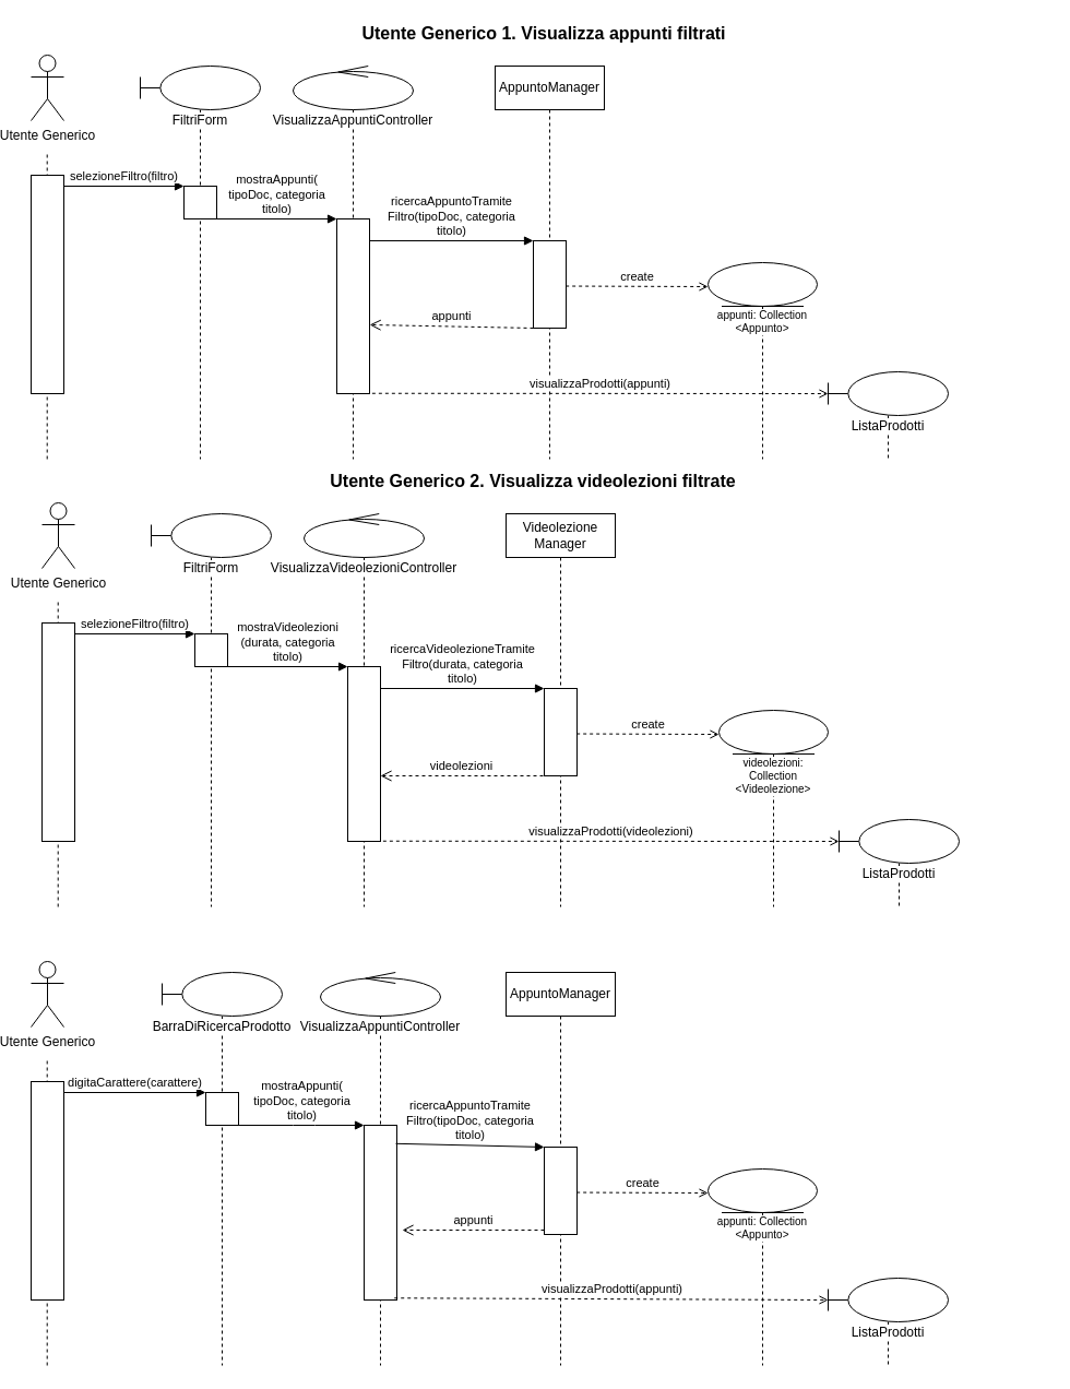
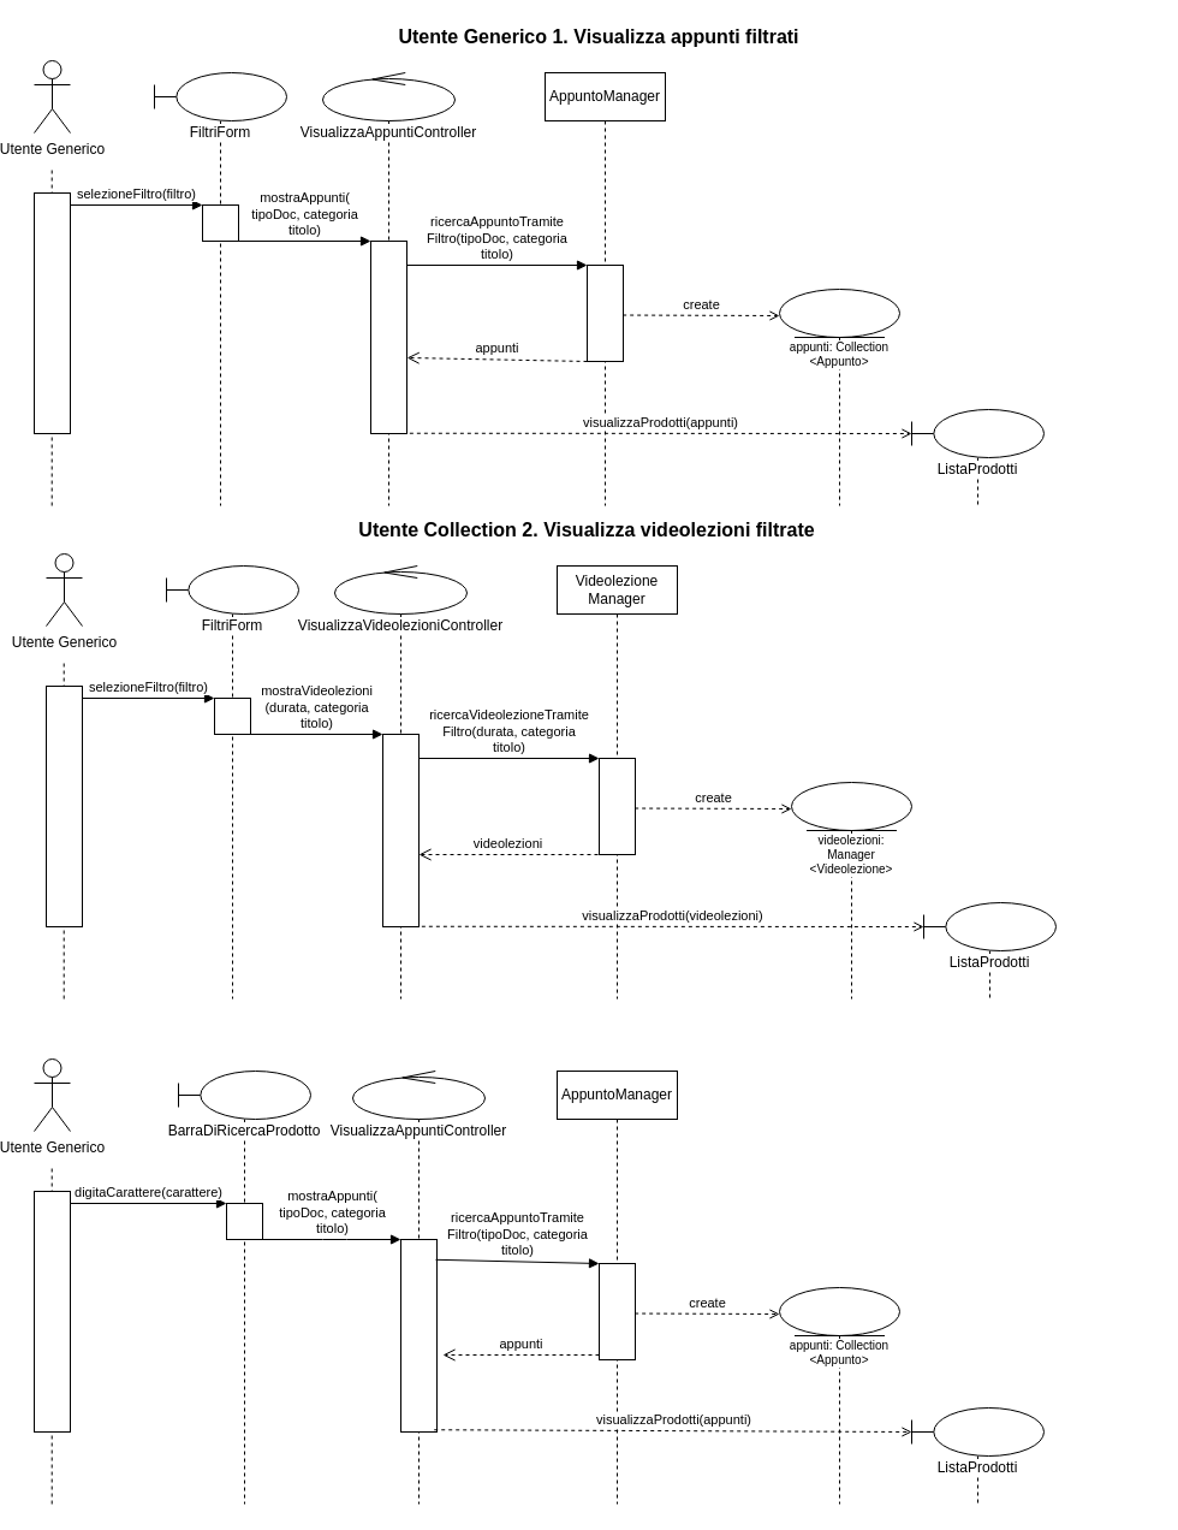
- <mxCell id="35" value="Utente Generico 2. Visualizza videolezioni filtrate" style="text;html=1;strokeColor=none;fillColor=none;align=center;verticalAlign=middle;whiteSpace=wrap;rounded=0;fontSize=16;fontStyle=1" parent="1" vertex="1"><mxGeometry x="20" y="430" width="920" height="20" as="geometry" /></mxCell>
+ <mxCell id="35" value="Utente Collection 2. Visualizza videolezioni filtrate" style="text;html=1;strokeColor=none;fillColor=none;align=center;verticalAlign=middle;whiteSpace=wrap;rounded=0;fontSize=16;fontStyle=1" parent="1" vertex="1"><mxGeometry x="20" y="430" width="920" height="20" as="geometry" /></mxCell>
- <mxCell id="33" value="videolezioni:&lt;br&gt;Collection &amp;lt;Videolezione&amp;gt;" style="shape=umlLifeline;participant=umlEntity;perimeter=lifelinePerimeter;whiteSpace=wrap;html=1;container=1;collapsible=0;recursiveResize=0;verticalAlign=top;spacingTop=36;outlineConnect=0;labelBorderColor=none;labelBackgroundColor=#ffffff;fontSize=10;" parent="1" vertex="1"><mxGeometry x="650" y="650" width="100" height="180" as="geometry" /></mxCell>
+ <mxCell id="33" value="videolezioni:&lt;br&gt;Manager &amp;lt;Videolezione&amp;gt;" style="shape=umlLifeline;participant=umlEntity;perimeter=lifelinePerimeter;whiteSpace=wrap;html=1;container=1;collapsible=0;recursiveResize=0;verticalAlign=top;spacingTop=36;outlineConnect=0;labelBorderColor=none;labelBackgroundColor=#ffffff;fontSize=10;" parent="1" vertex="1"><mxGeometry x="650" y="650" width="100" height="180" as="geometry" /></mxCell>
